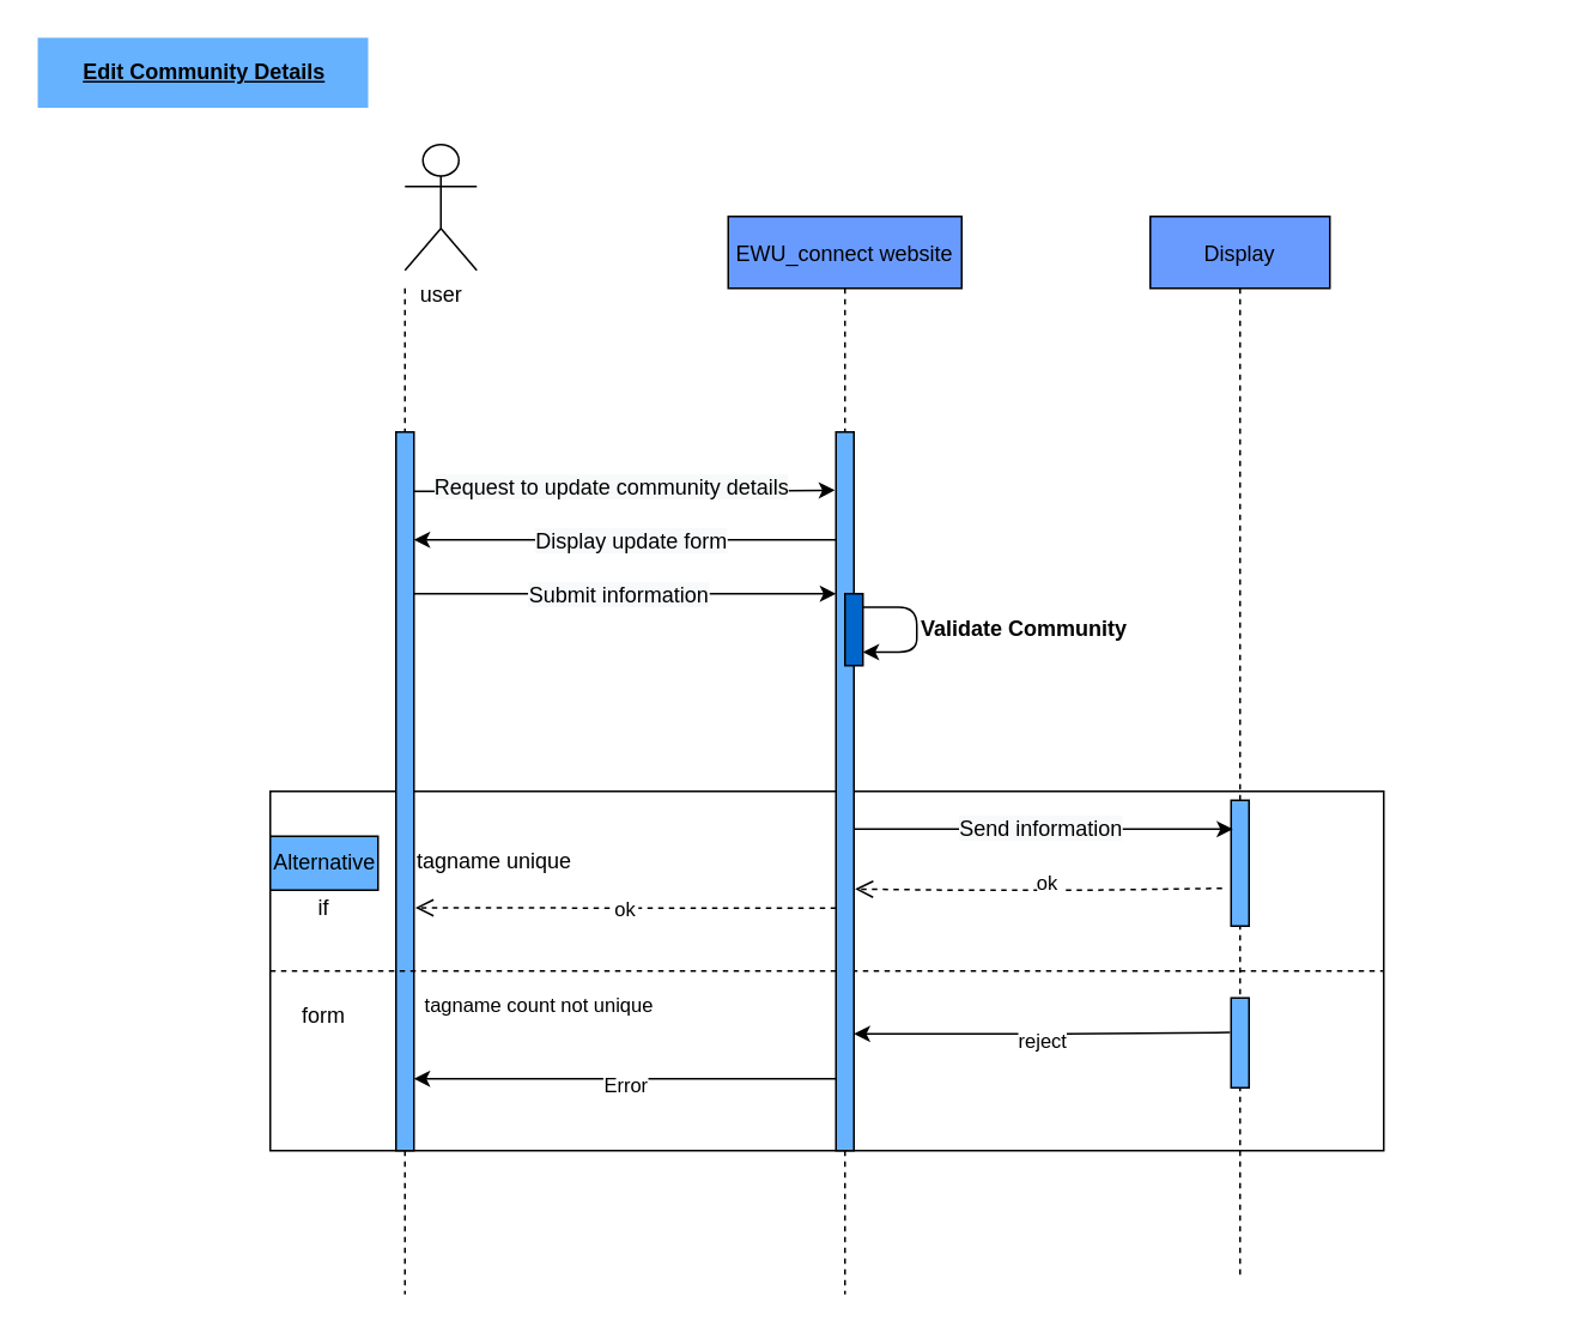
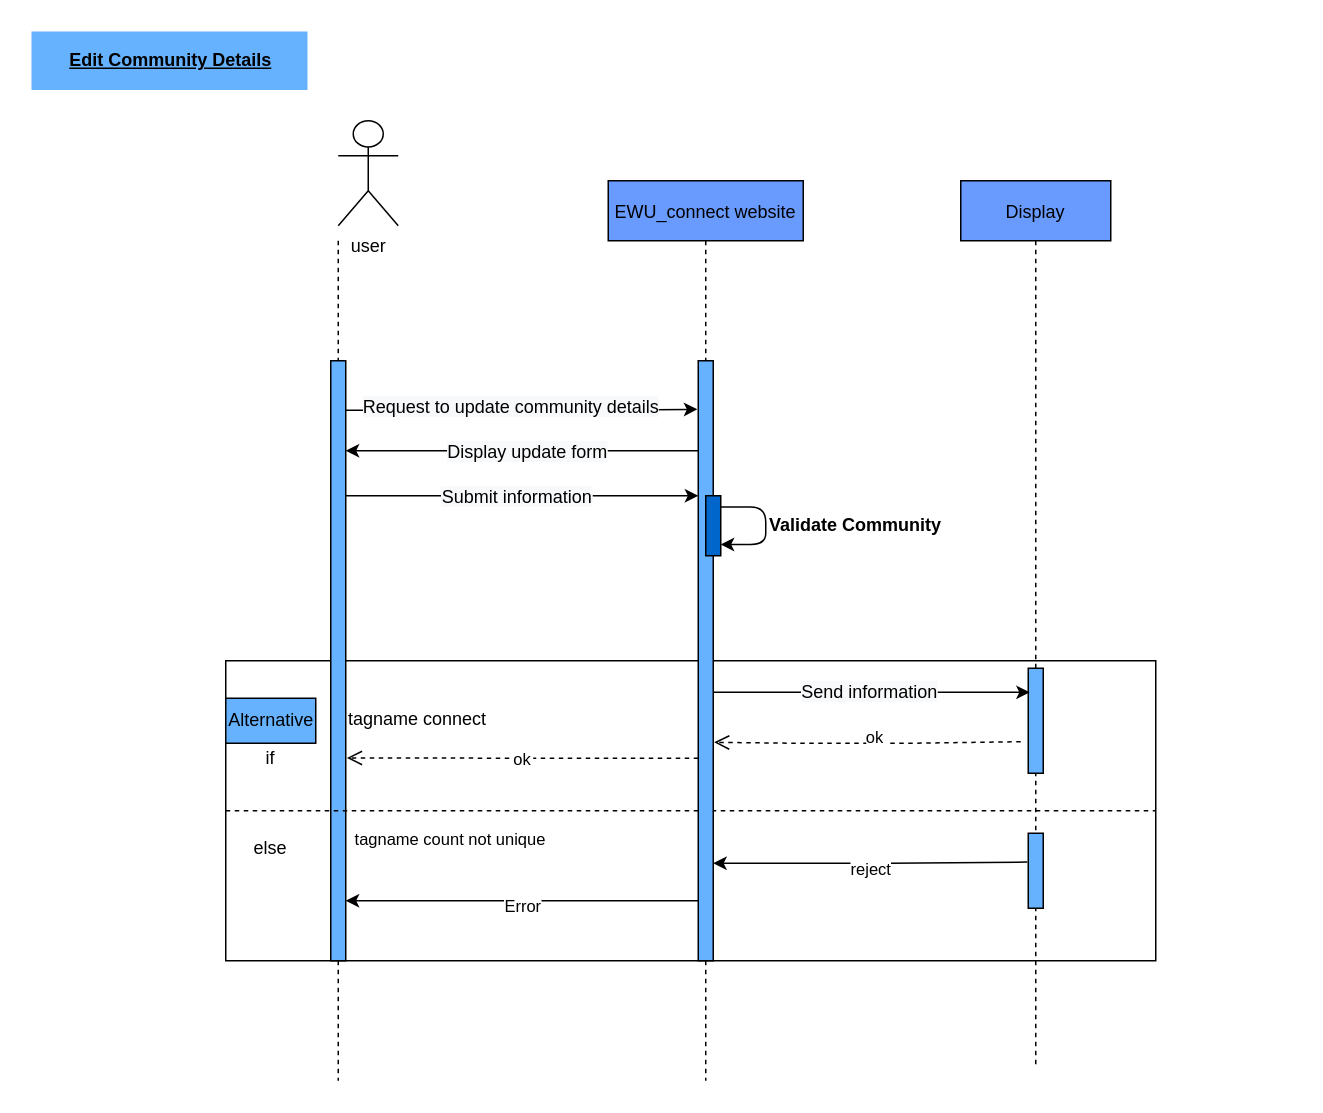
- <mxCell id="31" value="tagname unique" style="text;whiteSpace=wrap;html=1;" vertex="1" parent="1"><mxGeometry x="230" y="465" width="120" height="30" as="geometry" /></mxCell>
+ <mxCell id="31" value="tagname connect" style="text;whiteSpace=wrap;html=1;" vertex="1" parent="1"><mxGeometry x="230" y="465" width="120" height="30" as="geometry" /></mxCell>
- <mxCell id="21" value="form" style="text;html=1;strokeColor=none;fillColor=none;align=center;verticalAlign=middle;whiteSpace=wrap;rounded=0;" vertex="1" parent="1"><mxGeometry x="160" y="555" width="40" height="20" as="geometry" /></mxCell>
+ <mxCell id="21" value="else" style="text;html=1;strokeColor=none;fillColor=none;align=center;verticalAlign=middle;whiteSpace=wrap;rounded=0;" vertex="1" parent="1"><mxGeometry x="160" y="555" width="40" height="20" as="geometry" /></mxCell>
